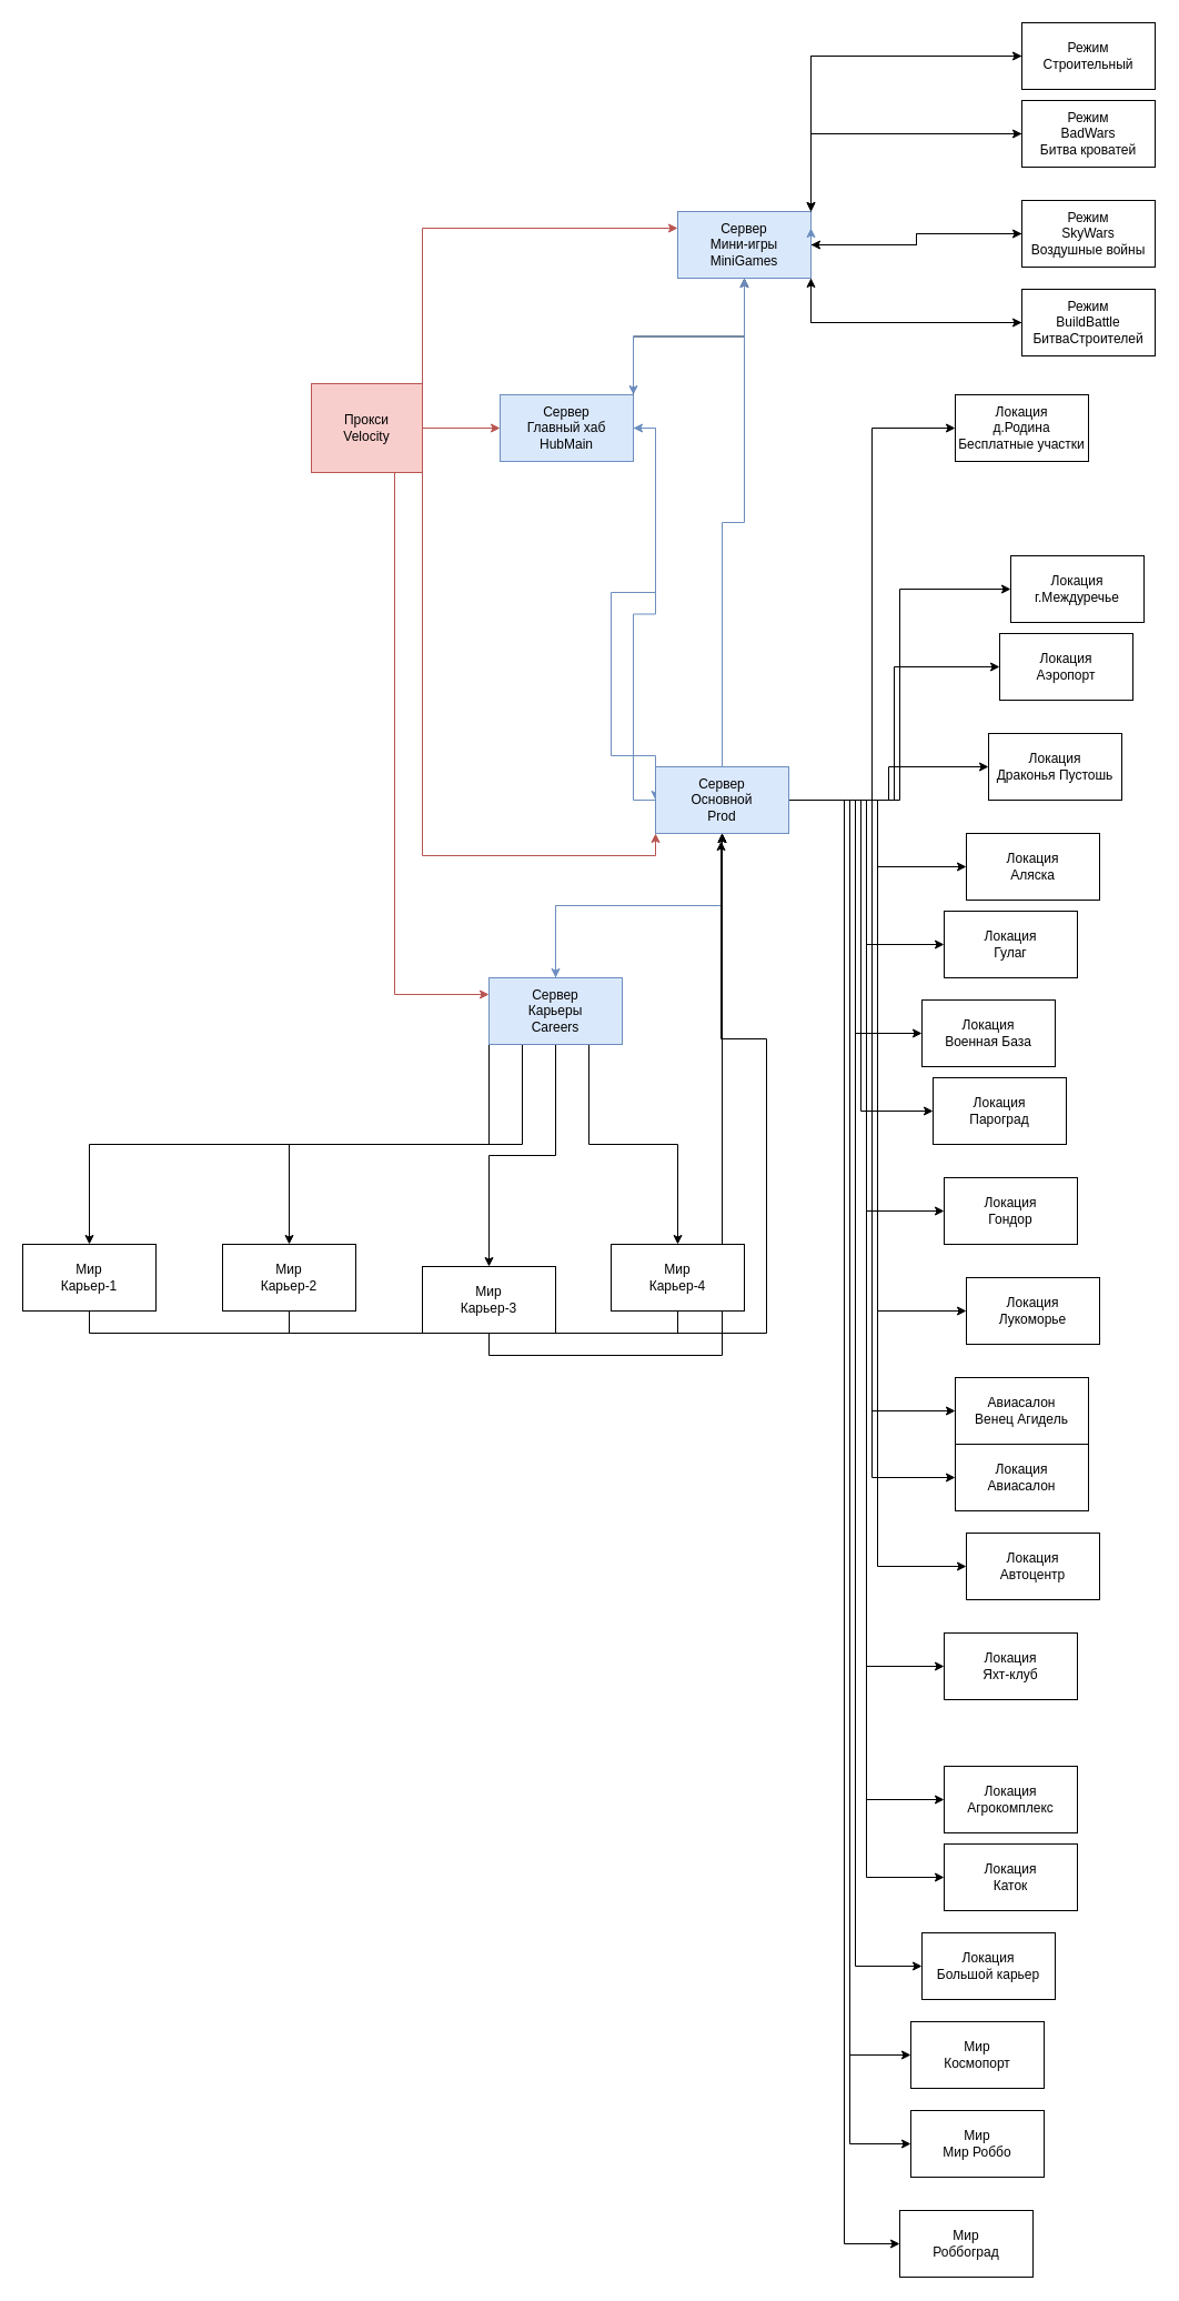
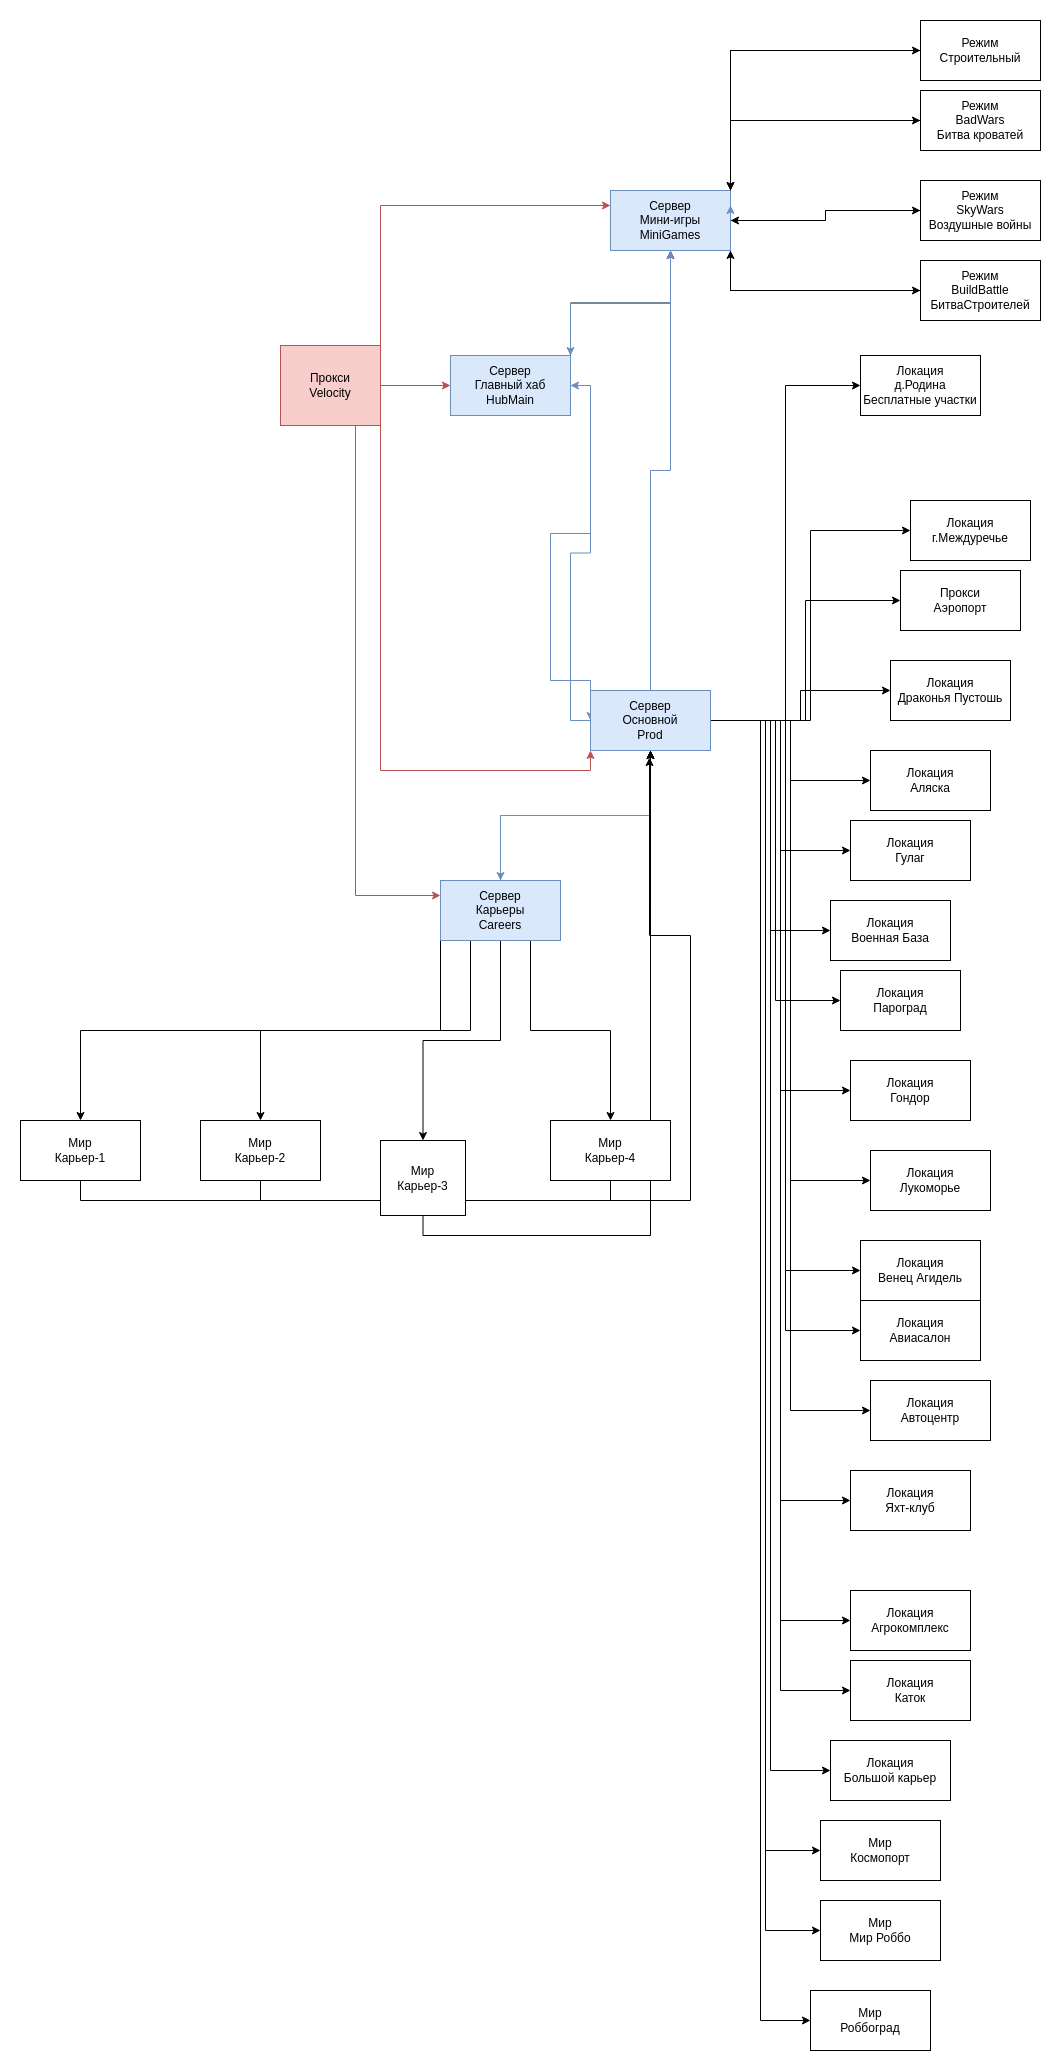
- <mxCell id="54" value="Локация&lt;br&gt;Аэропорт" style="whiteSpace=wrap;html=1;" vertex="1" parent="1"><mxGeometry x="900" y="570" width="120" height="60" as="geometry" /></mxCell>
+ <mxCell id="54" value="Прокси&lt;br&gt;Аэропорт" style="whiteSpace=wrap;html=1;" vertex="1" parent="1"><mxGeometry x="900" y="570" width="120" height="60" as="geometry" /></mxCell>
- <mxCell id="78" value="Мир&lt;br&gt;Карьер-3" style="whiteSpace=wrap;html=1;" vertex="1" parent="1"><mxGeometry x="380" y="1140" width="120" height="60" as="geometry" /></mxCell>
+ <mxCell id="78" value="Мир&lt;br&gt;Карьер-3" style="whiteSpace=wrap;html=1;" vertex="1" parent="1"><mxGeometry x="380" y="1140" width="85" height="75" as="geometry" /></mxCell>
- <mxCell id="62" value="Авиасалон&lt;br&gt;Венец Агидель" style="whiteSpace=wrap;html=1;" vertex="1" parent="1"><mxGeometry x="860" y="1240" width="120" height="60" as="geometry" /></mxCell>
+ <mxCell id="62" value="Локация&lt;br&gt;Венец Агидель" style="whiteSpace=wrap;html=1;" vertex="1" parent="1"><mxGeometry x="860" y="1240" width="120" height="60" as="geometry" /></mxCell>
